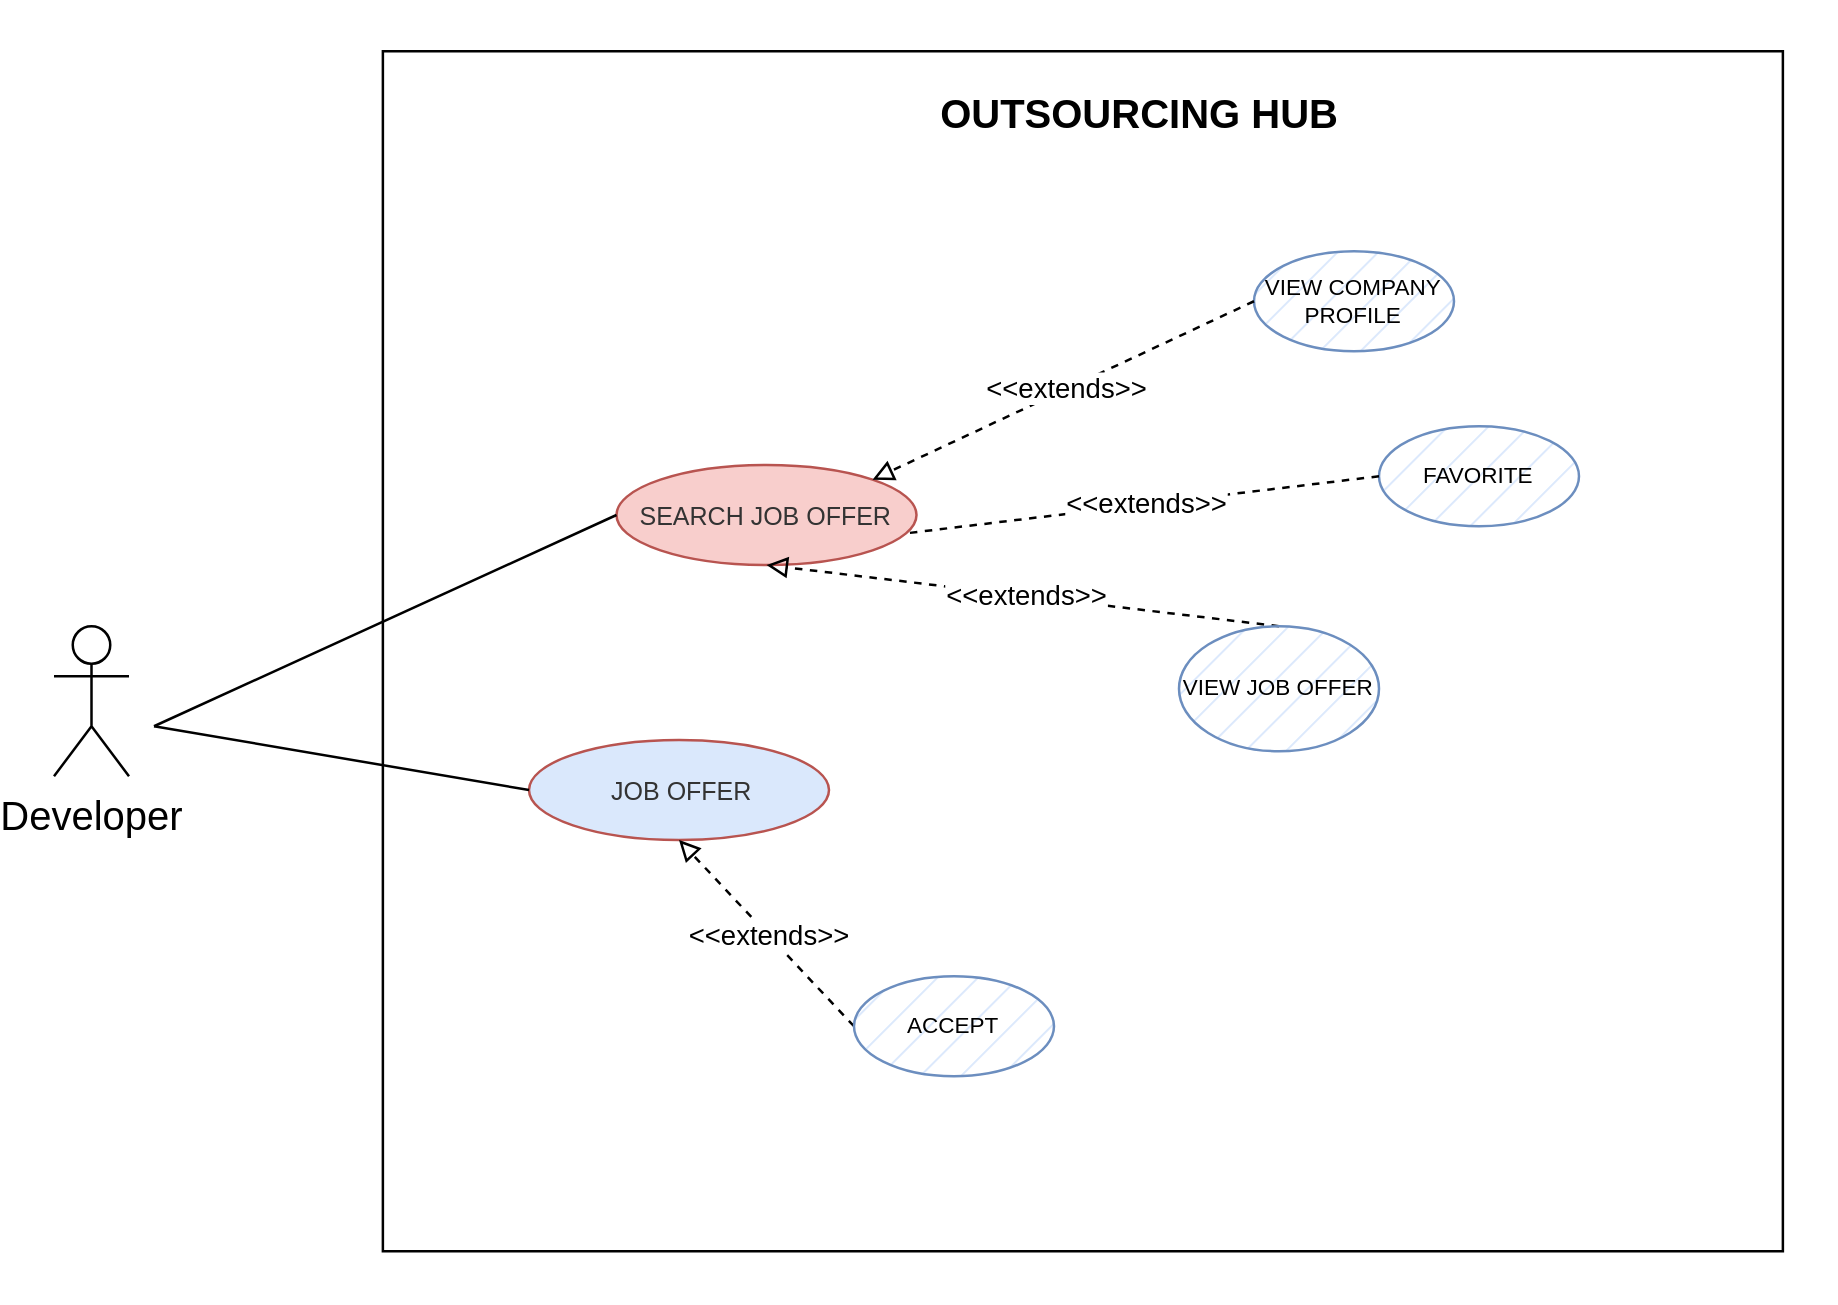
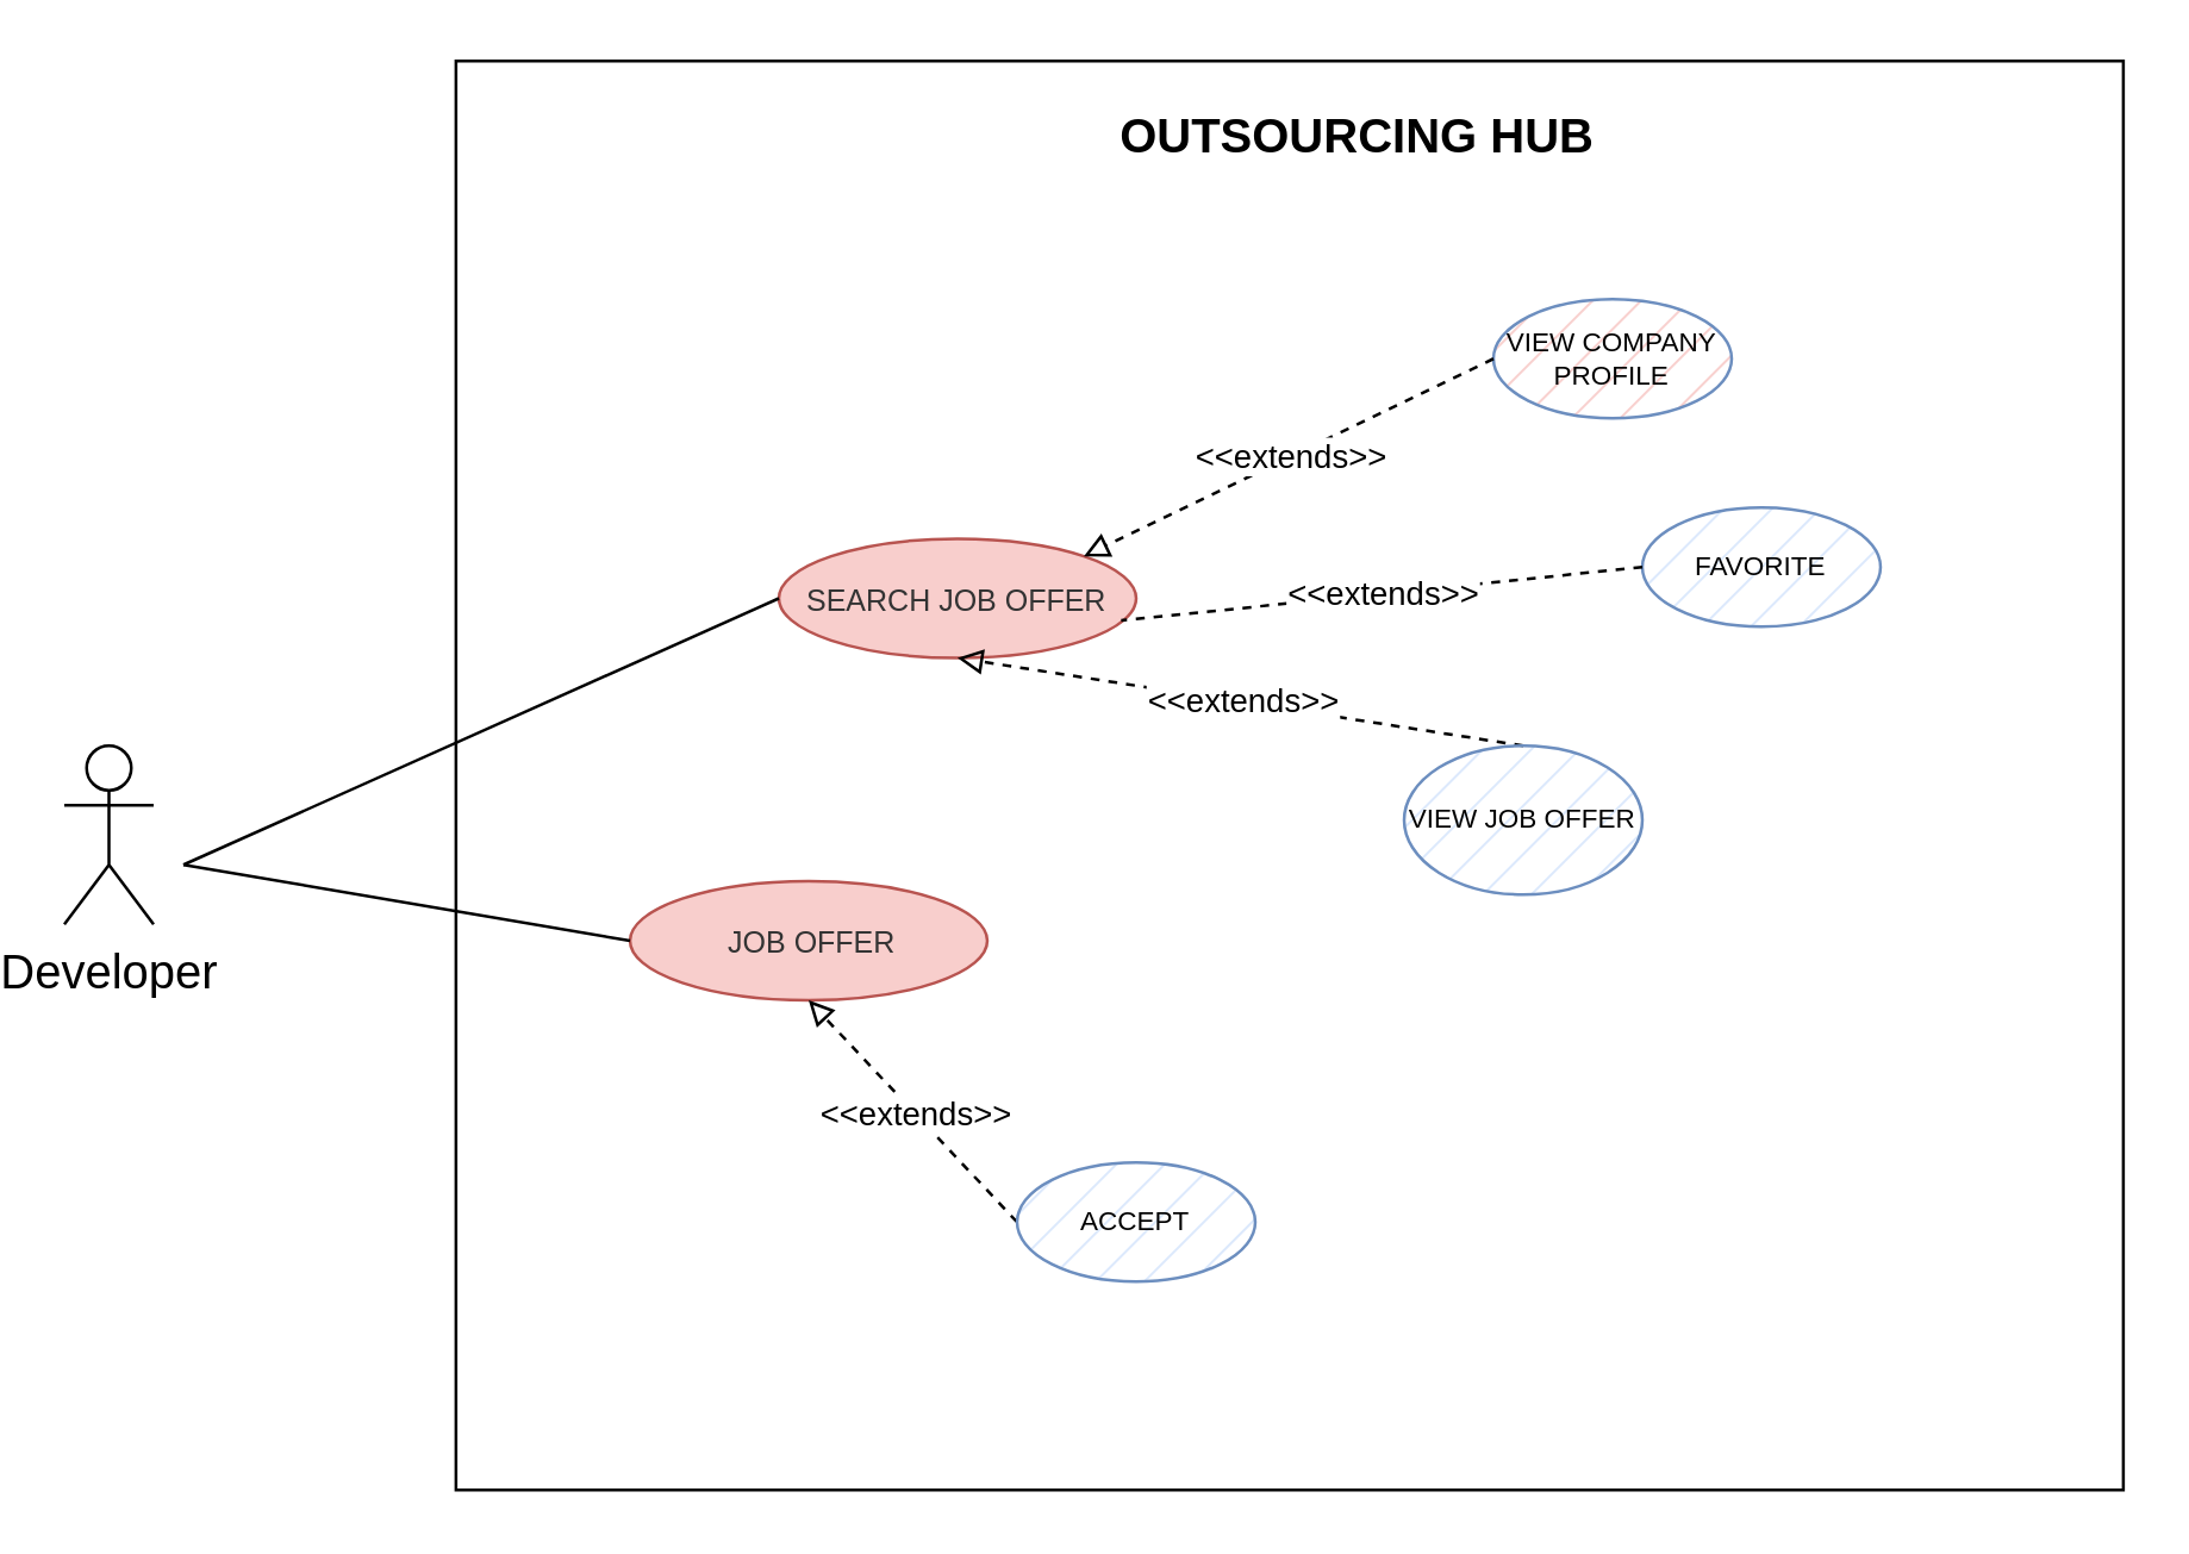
- <mxCell id="7" value="&lt;font style=&quot;font-size: 9px;&quot;&gt;VIEW COMPANY PROFILE&lt;br style=&quot;font-size: 9px;&quot;&gt;&lt;/font&gt;" style="ellipse;whiteSpace=wrap;html=1;fillColor=#dae8fc;strokeColor=#6c8ebf;fontSize=9;strokeWidth=1;fillStyle=hatch;" parent="1" vertex="1"><mxGeometry x="500" y="100" width="80" height="40" as="geometry" /></mxCell>
+ <mxCell id="7" value="&lt;font style=&quot;font-size: 9px;&quot;&gt;VIEW COMPANY PROFILE&lt;br style=&quot;font-size: 9px;&quot;&gt;&lt;/font&gt;" style="ellipse;whiteSpace=wrap;html=1;fillColor=#f8cecc;strokeColor=#6c8ebf;fontSize=9;strokeWidth=1;fillStyle=hatch;" parent="1" vertex="1"><mxGeometry x="500" y="100" width="80" height="40" as="geometry" /></mxCell>
- <mxCell id="5" value="&lt;span style=&quot;caret-color: rgb(0, 0, 0); font-family: Helvetica; font-size: x-small; font-style: normal; font-variant-caps: normal; font-weight: 400; letter-spacing: normal; text-align: center; text-indent: 0px; text-transform: none; word-spacing: 0px; -webkit-text-stroke-width: 0px; text-decoration: none; float: none; display: inline !important;&quot;&gt;&lt;font color=&quot;#333333&quot;&gt;SEARCH JOB OFFER&lt;/font&gt;&lt;/span&gt;" style="ellipse;whiteSpace=wrap;html=1;fillColor=#f8cecc;strokeColor=#b85450;" parent="1" vertex="1"><mxGeometry x="245" y="185.5" width="120" height="40" as="geometry" /></mxCell>
+ <mxCell id="5" value="&lt;span style=&quot;caret-color: rgb(0, 0, 0); font-family: Helvetica; font-size: x-small; font-style: normal; font-variant-caps: normal; font-weight: 400; letter-spacing: normal; text-align: center; text-indent: 0px; text-transform: none; word-spacing: 0px; -webkit-text-stroke-width: 0px; text-decoration: none; float: none; display: inline !important;&quot;&gt;&lt;font color=&quot;#333333&quot;&gt;SEARCH JOB OFFER&lt;/font&gt;&lt;/span&gt;" style="ellipse;whiteSpace=wrap;html=1;fillColor=#f8cecc;strokeColor=#b85450;" parent="1" vertex="1"><mxGeometry x="260" y="180.5" width="120" height="40" as="geometry" /></mxCell>
- <mxCell id="13" value="&lt;span style=&quot;caret-color: rgb(0, 0, 0); font-family: Helvetica; font-size: x-small; font-style: normal; font-variant-caps: normal; font-weight: 400; letter-spacing: normal; text-align: center; text-indent: 0px; text-transform: none; word-spacing: 0px; -webkit-text-stroke-width: 0px; text-decoration: none; float: none; display: inline !important;&quot;&gt;&lt;font color=&quot;#333333&quot;&gt;&amp;nbsp;JOB OFFER&lt;/font&gt;&lt;/span&gt;" style="ellipse;whiteSpace=wrap;html=1;fillColor=#dae8fc;strokeColor=#b85450;" parent="1" vertex="1"><mxGeometry x="210" y="295.5" width="120" height="40" as="geometry" /></mxCell>
+ <mxCell id="13" value="&lt;span style=&quot;caret-color: rgb(0, 0, 0); font-family: Helvetica; font-size: x-small; font-style: normal; font-variant-caps: normal; font-weight: 400; letter-spacing: normal; text-align: center; text-indent: 0px; text-transform: none; word-spacing: 0px; -webkit-text-stroke-width: 0px; text-decoration: none; float: none; display: inline !important;&quot;&gt;&lt;font color=&quot;#333333&quot;&gt;&amp;nbsp;JOB OFFER&lt;/font&gt;&lt;/span&gt;" style="ellipse;whiteSpace=wrap;html=1;fillColor=#f8cecc;strokeColor=#b85450;" parent="1" vertex="1"><mxGeometry x="210" y="295.5" width="120" height="40" as="geometry" /></mxCell>
